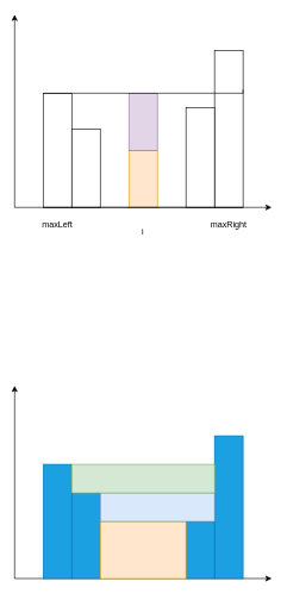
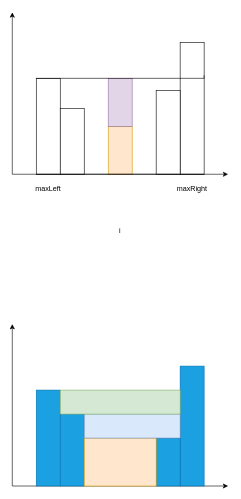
- <mxCell id="9" value="i" style="text;html=1;strokeColor=none;fillColor=none;align=center;verticalAlign=middle;whiteSpace=wrap;rounded=0;" vertex="1" parent="1"><mxGeometry x="170" y="310" width="60" height="30" as="geometry" /></mxCell>
+ <mxCell id="9" value="i" style="text;html=1;strokeColor=none;fillColor=none;align=center;verticalAlign=middle;whiteSpace=wrap;rounded=0;" vertex="1" parent="1"><mxGeometry x="170" y="370" width="60" height="30" as="geometry" /></mxCell>
